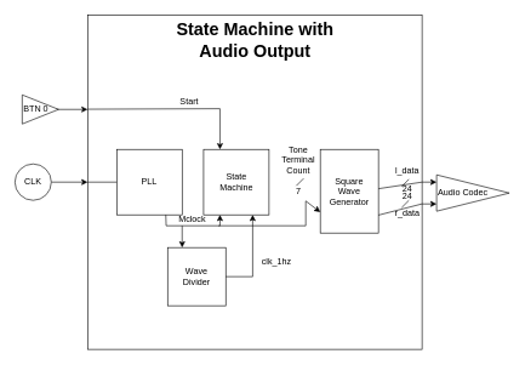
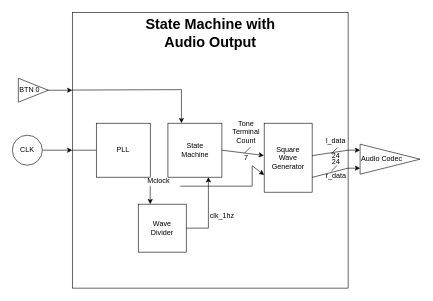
- <mxCell id="35" value="Start" style="text;html=1;strokeColor=none;fillColor=none;align=center;verticalAlign=middle;whiteSpace=wrap;rounded=0;" vertex="1" parent="1"><mxGeometry x="239.5" y="130" width="40" height="20" as="geometry" /></mxCell>
+ <mxCell id="31" value="" style="endArrow=classic;html=1;entryX=-0.005;entryY=0.468;entryDx=0;entryDy=0;exitX=1;exitY=0.5;exitDx=0;exitDy=0;entryPerimeter=0;" parent="1" source="5" target="15" edge="1"><mxGeometry width="50" height="50" relative="1" as="geometry"><mxPoint x="70" y="550" as="sourcePoint" /><mxPoint x="120" y="500" as="targetPoint" /></mxGeometry></mxCell>
- <mxCell id="29" value="" style="endArrow=classic;html=1;exitX=0.75;exitY=1;exitDx=0;exitDy=0;entryX=0.25;entryY=1;entryDx=0;entryDy=0;rounded=0;" parent="1" source="6" target="5" edge="1"><mxGeometry width="50" height="50" relative="1" as="geometry"><mxPoint x="230" y="300" as="sourcePoint" /><mxPoint x="279.5" y="240" as="targetPoint" /><Array as="points"><mxPoint x="228" y="310" /><mxPoint x="302" y="310" /></Array></mxGeometry></mxCell>
- <mxCell id="18" value="clk_1hz" style="text;html=1;strokeColor=none;fillColor=none;align=center;verticalAlign=middle;whiteSpace=wrap;rounded=0;" parent="1" vertex="1"><mxGeometry x="360" y="350" width="40" height="20" as="geometry" /></mxCell>
+ <mxCell id="18" value="clk_1hz" style="text;html=1;strokeColor=none;fillColor=none;align=center;verticalAlign=middle;whiteSpace=wrap;rounded=0;" parent="1" vertex="1"><mxGeometry x="350" y="350" width="40" height="20" as="geometry" /></mxCell>
